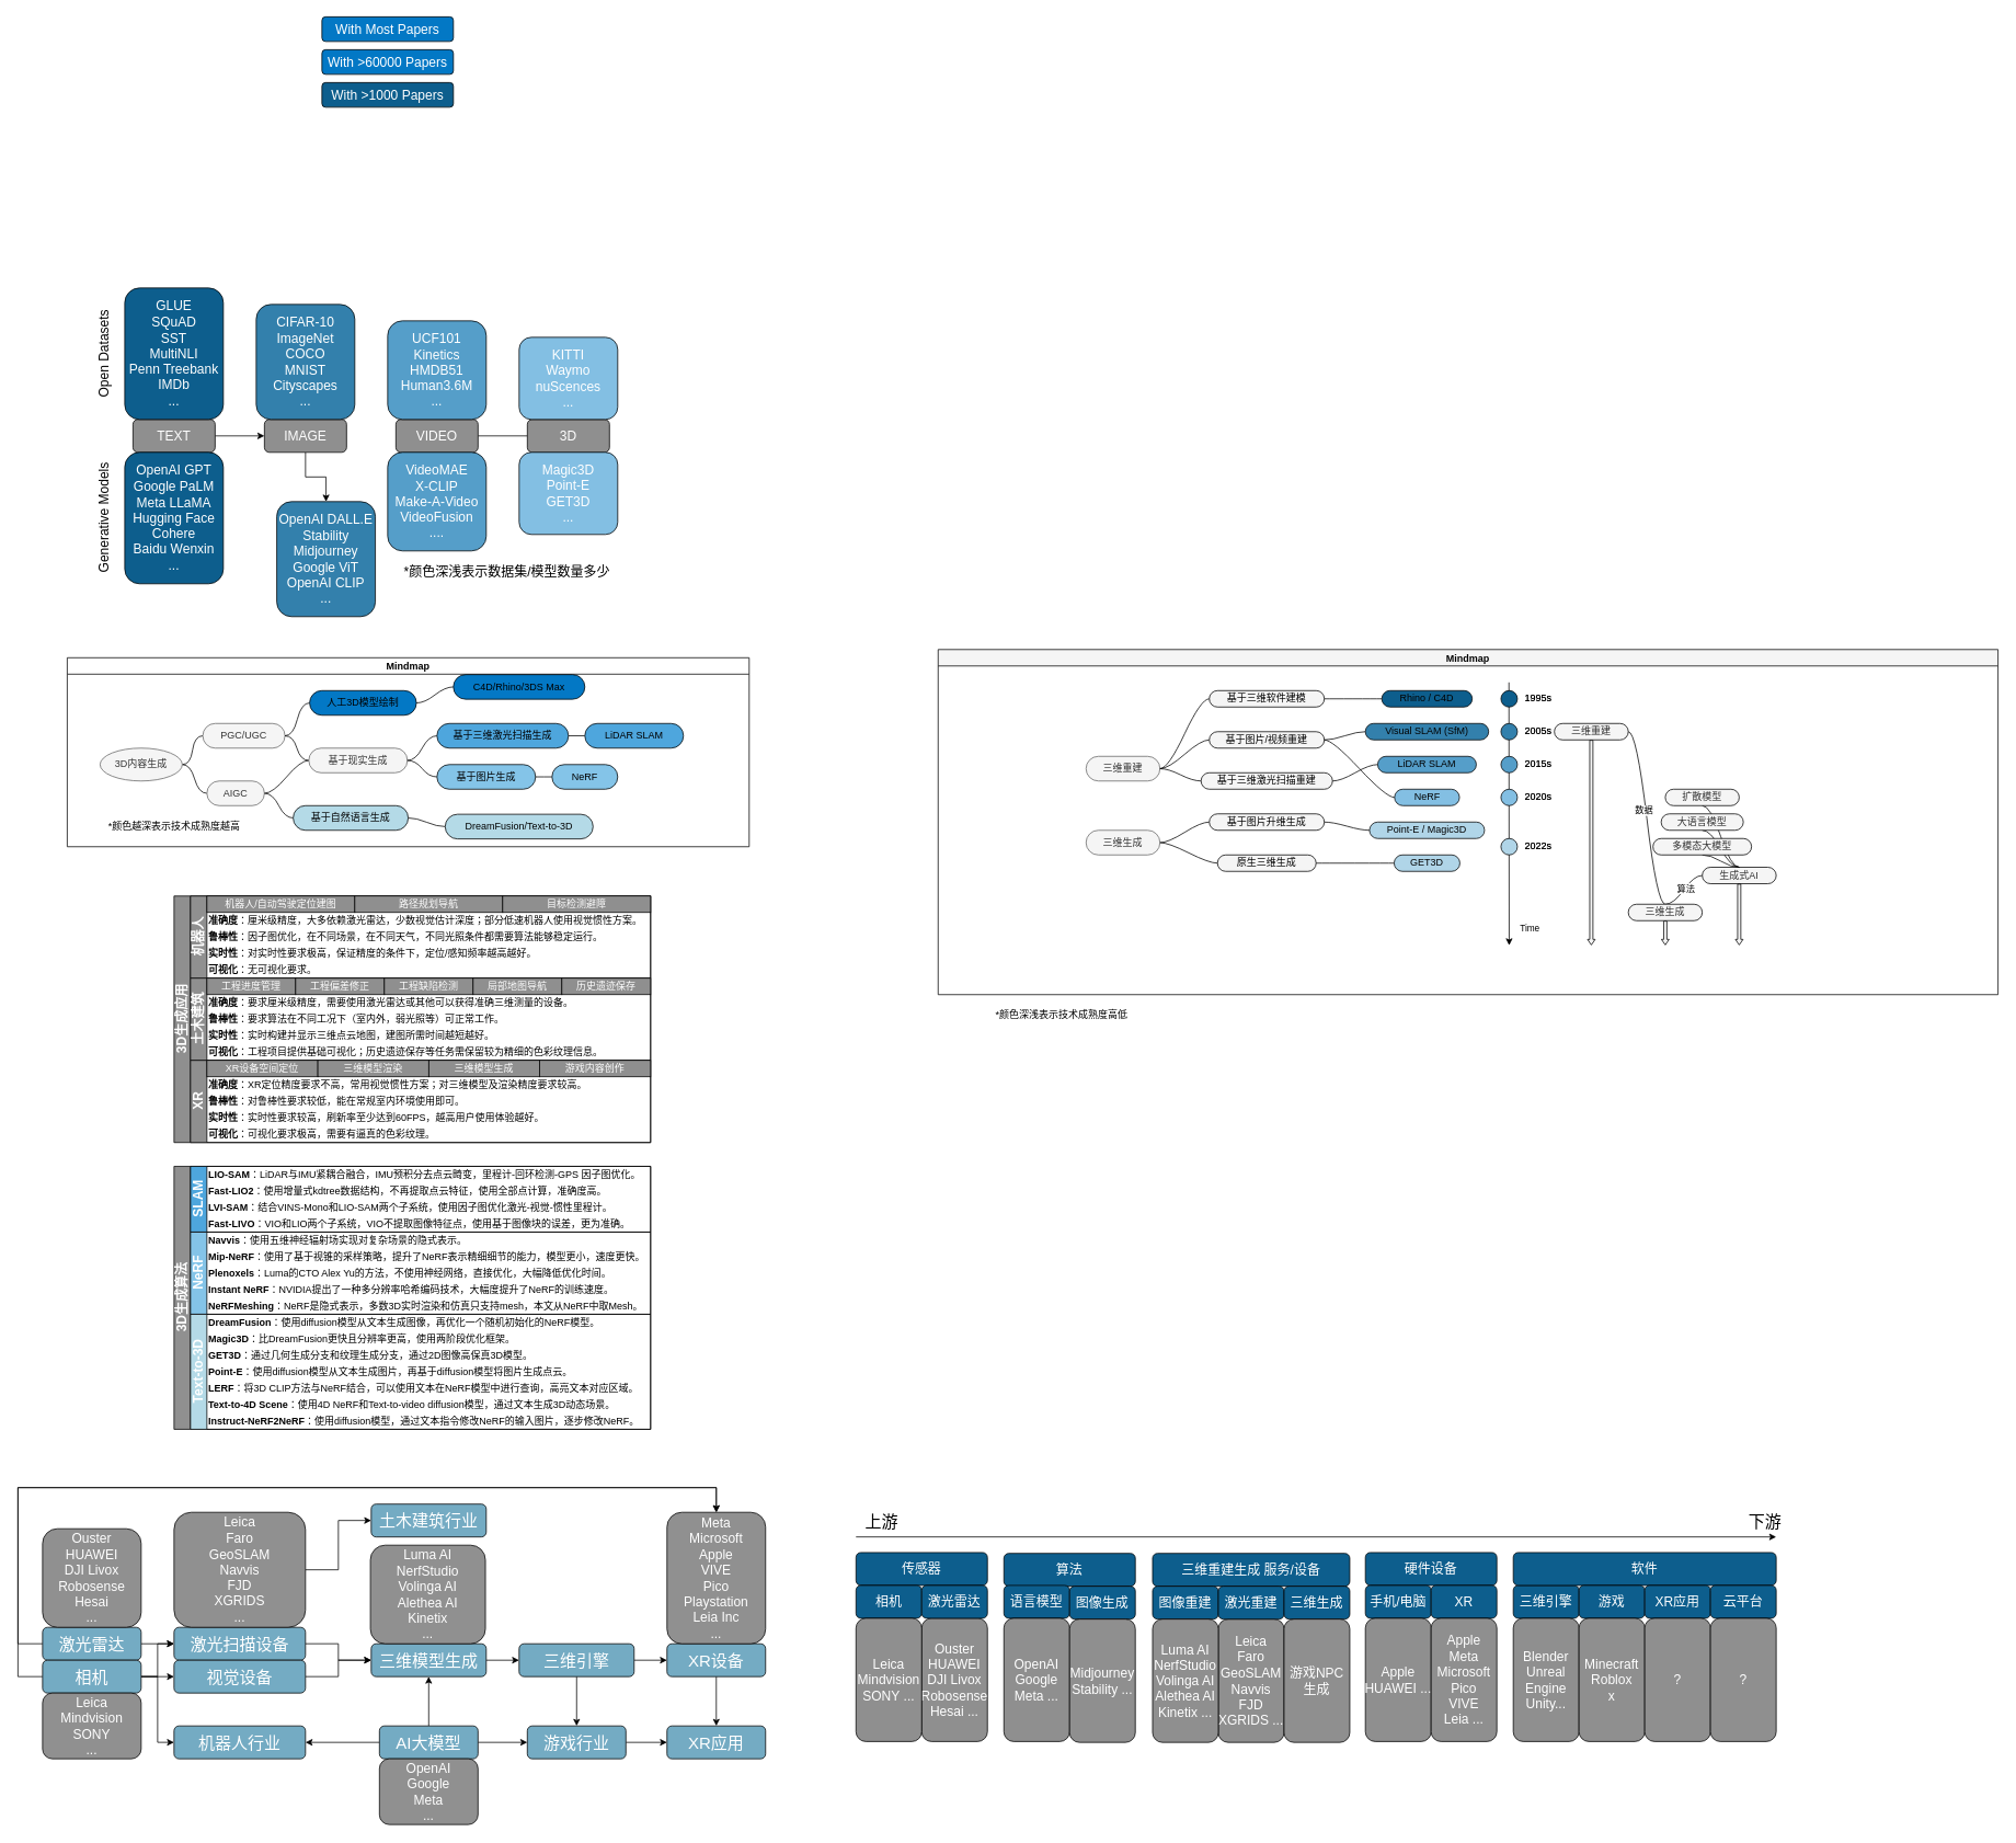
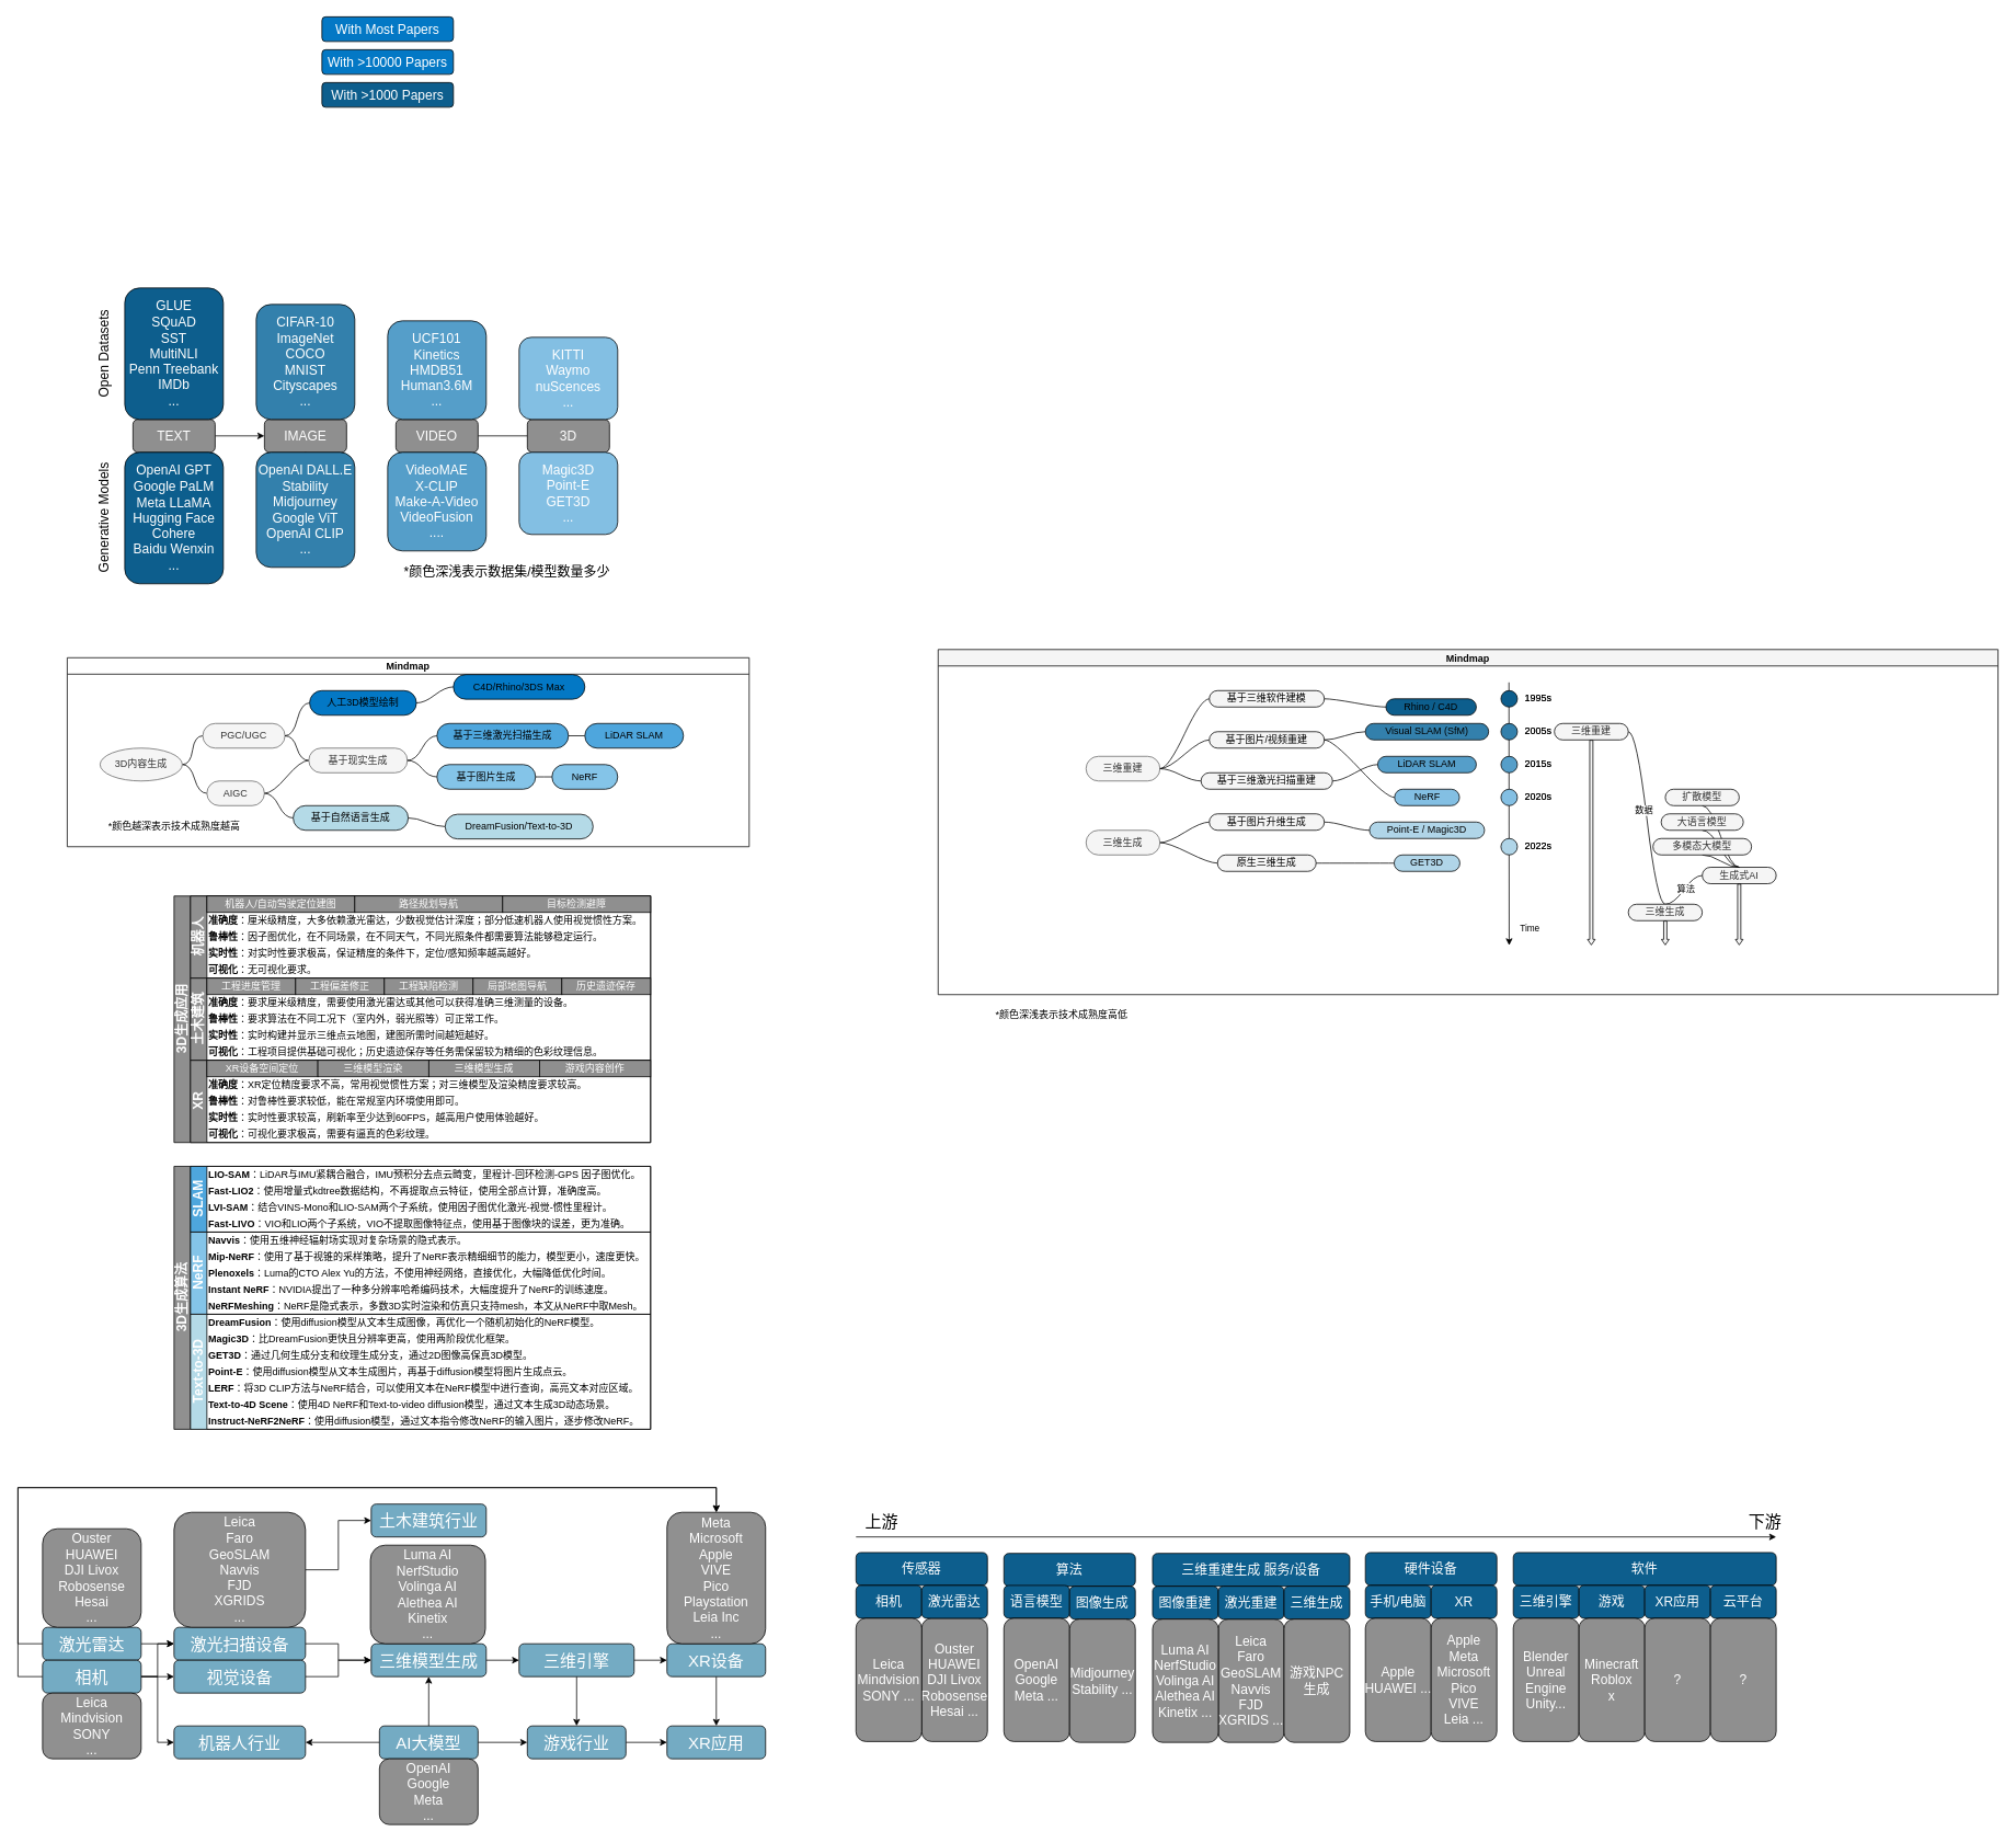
- <mxCell id="191" value="&lt;font color=&quot;#ffffff&quot; style=&quot;font-size: 16px;&quot;&gt;With &amp;gt;60000 Papers&lt;/font&gt;" style="rounded=1;whiteSpace=wrap;html=1;fillColor=#0378c5;strokeColor=default;glass=0;shadow=0;" vertex="1" parent="1"><mxGeometry x="391" y="60" width="160" height="30" as="geometry" /></mxCell>
+ <mxCell id="191" value="&lt;font color=&quot;#ffffff&quot; style=&quot;font-size: 16px;&quot;&gt;With &amp;gt;10000 Papers&lt;/font&gt;" style="rounded=1;whiteSpace=wrap;html=1;fillColor=#0378c5;strokeColor=default;glass=0;shadow=0;" vertex="1" parent="1"><mxGeometry x="391" y="60" width="160" height="30" as="geometry" /></mxCell>
- <mxCell id="125" value="&lt;font style=&quot;font-size: 16px;&quot; color=&quot;#ffffff&quot;&gt;OpenAI DALL.E&lt;br&gt;Stability&lt;br&gt;Midjourney&lt;br&gt;Google ViT&lt;br&gt;OpenAI CLIP&lt;br&gt;...&lt;br&gt;&lt;/font&gt;" style="rounded=1;whiteSpace=wrap;html=1;fillColor=#3380ac;strokeColor=default;glass=0;shadow=0;" parent="1" vertex="1"><mxGeometry x="336" y="610" width="120" height="140" as="geometry" /></mxCell>
+ <mxCell id="125" value="&lt;font style=&quot;font-size: 16px;&quot; color=&quot;#ffffff&quot;&gt;OpenAI DALL.E&lt;br&gt;Stability&lt;br&gt;Midjourney&lt;br&gt;Google ViT&lt;br&gt;OpenAI CLIP&lt;br&gt;...&lt;br&gt;&lt;/font&gt;" style="rounded=1;whiteSpace=wrap;html=1;fillColor=#3380ac;strokeColor=default;glass=0;shadow=0;" parent="1" vertex="1"><mxGeometry x="311" y="550" width="120" height="140" as="geometry" /></mxCell>
- <mxCell id="155" value="Rhino / C4D" style="whiteSpace=wrap;html=1;rounded=1;arcSize=50;align=center;verticalAlign=middle;strokeWidth=1;autosize=1;spacing=4;treeFolding=1;treeMoving=1;newEdgeStyle={&quot;edgeStyle&quot;:&quot;entityRelationEdgeStyle&quot;,&quot;startArrow&quot;:&quot;none&quot;,&quot;endArrow&quot;:&quot;none&quot;,&quot;segment&quot;:10,&quot;curved&quot;:1,&quot;sourcePerimeterSpacing&quot;:0,&quot;targetPerimeterSpacing&quot;:0};fillColor=#0d5e8d;" parent="131" vertex="1"><mxGeometry x="540" y="50" width="110" height="20" as="geometry" /></mxCell>
+ <mxCell id="155" value="Rhino / C4D" style="whiteSpace=wrap;html=1;rounded=1;arcSize=50;align=center;verticalAlign=middle;strokeWidth=1;autosize=1;spacing=4;treeFolding=1;treeMoving=1;newEdgeStyle={&quot;edgeStyle&quot;:&quot;entityRelationEdgeStyle&quot;,&quot;startArrow&quot;:&quot;none&quot;,&quot;endArrow&quot;:&quot;none&quot;,&quot;segment&quot;:10,&quot;curved&quot;:1,&quot;sourcePerimeterSpacing&quot;:0,&quot;targetPerimeterSpacing&quot;:0};fillColor=#0d5e8d;" parent="131" vertex="1"><mxGeometry x="545" y="60" width="110" height="20" as="geometry" /></mxCell>
